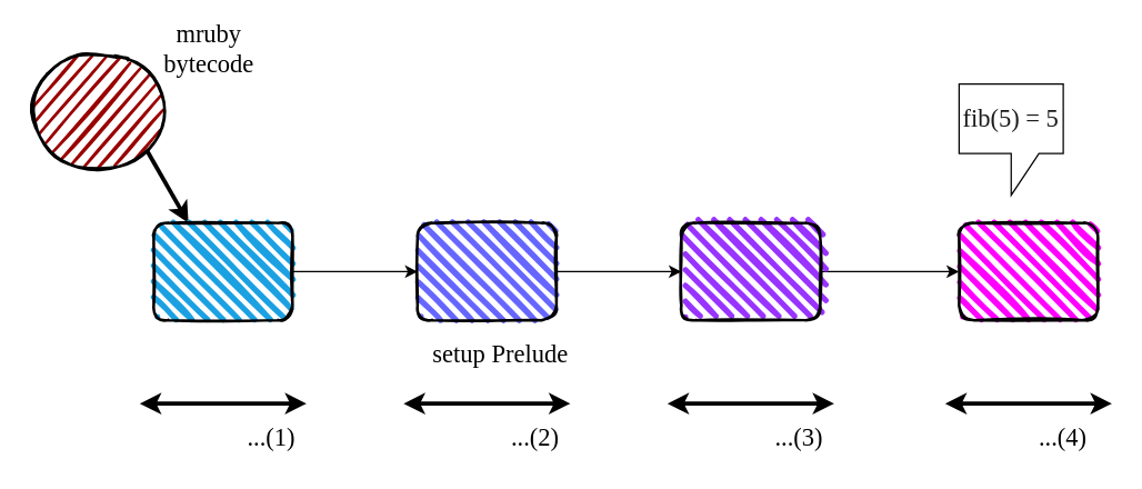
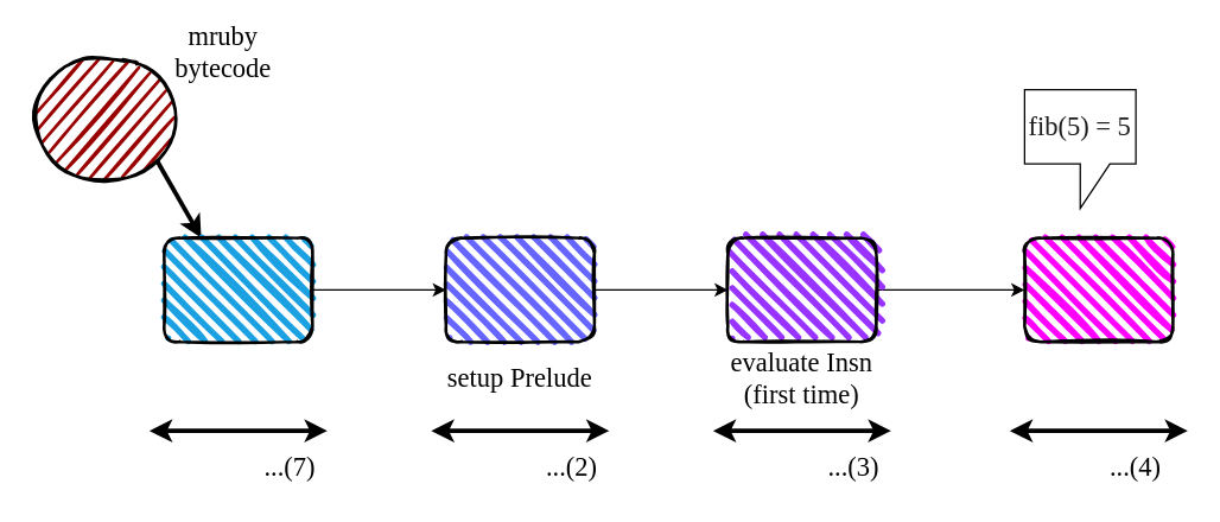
- <mxCell id="12" value="&lt;font face=&quot;Comic Sans MS&quot;&gt;&lt;span style=&quot;font-size: 18px;&quot;&gt;setup Prelude&lt;/span&gt;&lt;/font&gt;" style="text;html=1;strokeColor=none;fillColor=none;align=center;verticalAlign=middle;whiteSpace=wrap;rounded=0;" vertex="1" parent="1"><mxGeometry x="290" y="240" width="140" height="30" as="geometry" /></mxCell>
+ <mxCell id="12" value="&lt;font face=&quot;Comic Sans MS&quot;&gt;&lt;span style=&quot;font-size: 18px;&quot;&gt;setup Prelude&lt;/span&gt;&lt;/font&gt;" style="text;html=1;strokeColor=none;fillColor=none;align=center;verticalAlign=middle;whiteSpace=wrap;rounded=0;" vertex="1" parent="1"><mxGeometry x="280" y="240" width="140" height="30" as="geometry" /></mxCell>
+ <mxCell id="13" value="&lt;font face=&quot;Comic Sans MS&quot;&gt;&lt;span style=&quot;font-size: 18px;&quot;&gt;evaluate Insn&lt;br&gt;(first time)&lt;br&gt;&lt;/span&gt;&lt;/font&gt;" style="text;html=1;strokeColor=none;fillColor=none;align=center;verticalAlign=middle;whiteSpace=wrap;rounded=0;" vertex="1" parent="1"><mxGeometry x="470" y="240" width="140" height="30" as="geometry" /></mxCell>
- <mxCell id="19" value="&lt;font face=&quot;Comic Sans MS&quot;&gt;&lt;span style=&quot;font-size: 18px;&quot;&gt;...(1)&lt;/span&gt;&lt;/font&gt;" style="text;html=1;strokeColor=none;fillColor=none;align=center;verticalAlign=middle;whiteSpace=wrap;rounded=0;" vertex="1" parent="1"><mxGeometry x="160" y="300" width="70" height="30" as="geometry" /></mxCell>
+ <mxCell id="19" value="&lt;font face=&quot;Comic Sans MS&quot;&gt;&lt;span style=&quot;font-size: 18px;&quot;&gt;...(7)&lt;/span&gt;&lt;/font&gt;" style="text;html=1;strokeColor=none;fillColor=none;align=center;verticalAlign=middle;whiteSpace=wrap;rounded=0;" vertex="1" parent="1"><mxGeometry x="160" y="300" width="70" height="30" as="geometry" /></mxCell>
